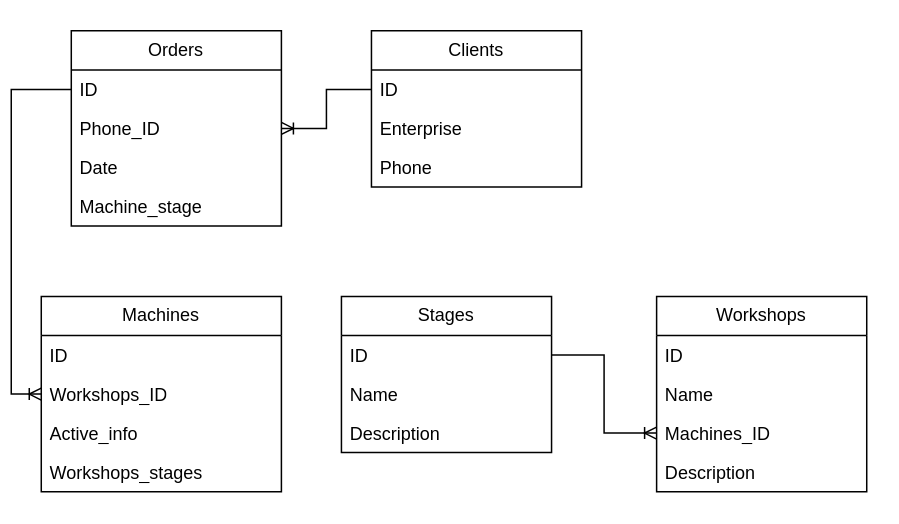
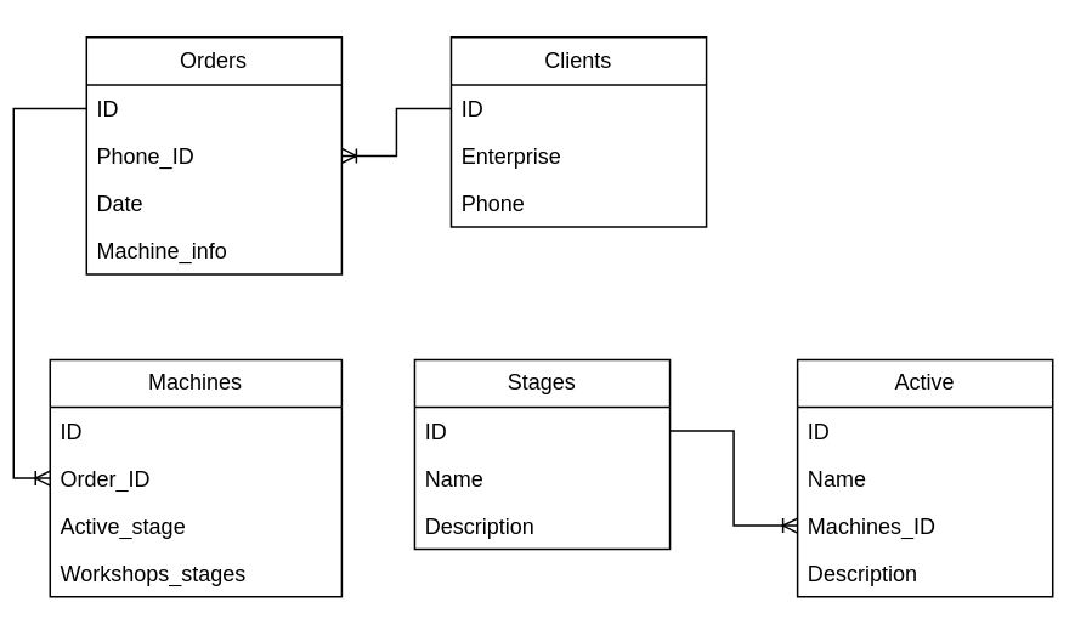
- <mxCell id="6" value="Machine_stage" style="text;strokeColor=none;fillColor=none;align=left;verticalAlign=top;spacingLeft=4;spacingRight=4;overflow=hidden;rotatable=0;points=[[0,0.5],[1,0.5]];portConstraint=eastwest;whiteSpace=wrap;html=1;" parent="2" vertex="1"><mxGeometry y="104" width="140" height="26" as="geometry" /></mxCell>
+ <mxCell id="6" value="Machine_info" style="text;strokeColor=none;fillColor=none;align=left;verticalAlign=top;spacingLeft=4;spacingRight=4;overflow=hidden;rotatable=0;points=[[0,0.5],[1,0.5]];portConstraint=eastwest;whiteSpace=wrap;html=1;" parent="2" vertex="1"><mxGeometry y="104" width="140" height="26" as="geometry" /></mxCell>
- <mxCell id="20" value="Workshops" style="swimlane;fontStyle=0;childLayout=stackLayout;horizontal=1;startSize=26;fillColor=none;horizontalStack=0;resizeParent=1;resizeParentMax=0;resizeLast=0;collapsible=1;marginBottom=0;whiteSpace=wrap;html=1;" vertex="1" parent="1"><mxGeometry x="430" y="197" width="140" height="130" as="geometry" /></mxCell>
+ <mxCell id="20" value="Active" style="swimlane;fontStyle=0;childLayout=stackLayout;horizontal=1;startSize=26;fillColor=none;horizontalStack=0;resizeParent=1;resizeParentMax=0;resizeLast=0;collapsible=1;marginBottom=0;whiteSpace=wrap;html=1;" vertex="1" parent="1"><mxGeometry x="430" y="197" width="140" height="130" as="geometry" /></mxCell>
- <mxCell id="9" value="Workshops_ID" style="text;strokeColor=none;fillColor=none;align=left;verticalAlign=top;spacingLeft=4;spacingRight=4;overflow=hidden;rotatable=0;points=[[0,0.5],[1,0.5]];portConstraint=eastwest;whiteSpace=wrap;html=1;" parent="7" vertex="1"><mxGeometry y="52" width="160" height="26" as="geometry" /></mxCell>
+ <mxCell id="9" value="Order_ID" style="text;strokeColor=none;fillColor=none;align=left;verticalAlign=top;spacingLeft=4;spacingRight=4;overflow=hidden;rotatable=0;points=[[0,0.5],[1,0.5]];portConstraint=eastwest;whiteSpace=wrap;html=1;" parent="7" vertex="1"><mxGeometry y="52" width="160" height="26" as="geometry" /></mxCell>
- <mxCell id="10" value="Active_info" style="text;strokeColor=none;fillColor=none;align=left;verticalAlign=top;spacingLeft=4;spacingRight=4;overflow=hidden;rotatable=0;points=[[0,0.5],[1,0.5]];portConstraint=eastwest;whiteSpace=wrap;html=1;" parent="7" vertex="1"><mxGeometry y="78" width="160" height="26" as="geometry" /></mxCell>
+ <mxCell id="10" value="Active_stage" style="text;strokeColor=none;fillColor=none;align=left;verticalAlign=top;spacingLeft=4;spacingRight=4;overflow=hidden;rotatable=0;points=[[0,0.5],[1,0.5]];portConstraint=eastwest;whiteSpace=wrap;html=1;" parent="7" vertex="1"><mxGeometry y="78" width="160" height="26" as="geometry" /></mxCell>
